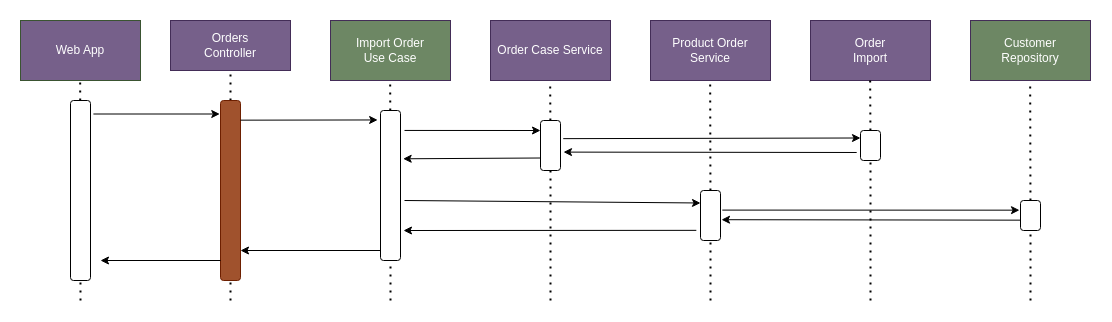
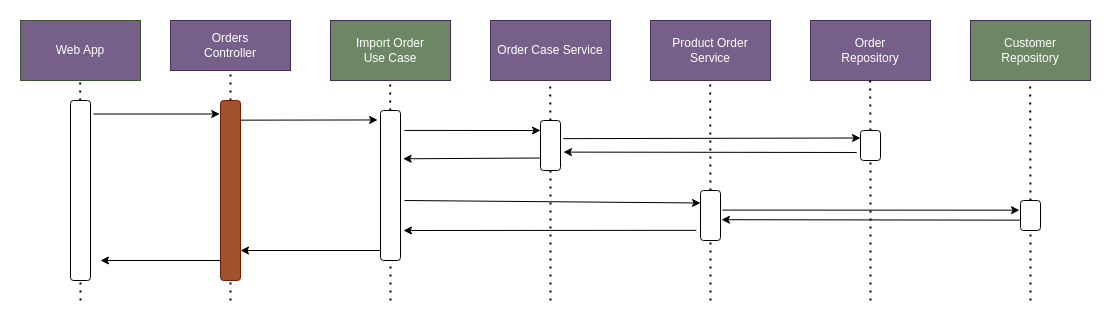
- <mxCell id="5" value="Order&lt;br&gt;Import" style="rounded=0;whiteSpace=wrap;html=1;fillColor=#76608a;fontColor=#ffffff;strokeColor=#432D57;" parent="1" vertex="1"><mxGeometry x="810" y="20" width="120" height="60" as="geometry" /></mxCell>
+ <mxCell id="5" value="Order&lt;br&gt;Repository" style="rounded=0;whiteSpace=wrap;html=1;fillColor=#76608a;fontColor=#ffffff;strokeColor=#432D57;" parent="1" vertex="1"><mxGeometry x="810" y="20" width="120" height="60" as="geometry" /></mxCell>
